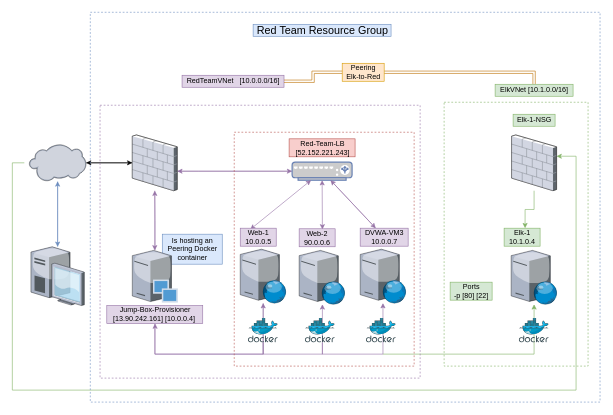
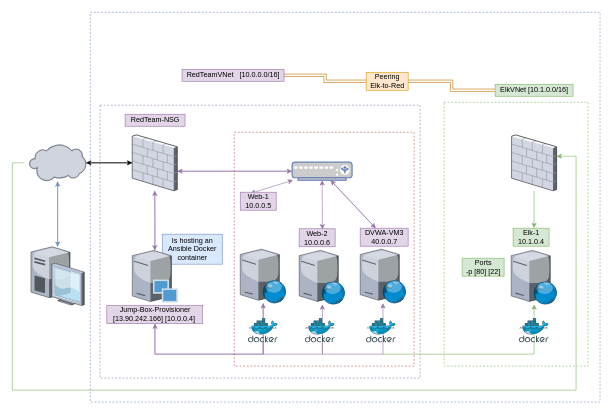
- <mxCell id="23" value="&lt;font style=&quot;font-size: 18px&quot;&gt;Red Team Resource Group&lt;/font&gt;" style="text;html=1;align=center;verticalAlign=middle;resizable=0;points=[];autosize=1;strokeColor=#6c8ebf;fillColor=#dae8fc;" parent="1" vertex="1"><mxGeometry x="421.5" y="40" width="230" height="20" as="geometry" /></mxCell>
- <mxCell id="39" value="Peering&lt;br&gt;Elk-to-Red" style="text;html=1;align=center;verticalAlign=middle;resizable=0;points=[];autosize=1;strokeColor=#d79b00;fillColor=#ffe6cc;" vertex="1" parent="1"><mxGeometry x="570" y="105" width="70" height="30" as="geometry" /></mxCell>
+ <mxCell id="39" value="Peering&lt;br&gt;Elk-to-Red" style="text;html=1;align=center;verticalAlign=middle;resizable=0;points=[];autosize=1;strokeColor=#d79b00;fillColor=#ffe6cc;" vertex="1" parent="1"><mxGeometry x="610" y="120" width="70" height="30" as="geometry" /></mxCell>
- <mxCell id="25" value="RedTeamVNet&amp;nbsp; &amp;nbsp;[10.0.0.0/16]" style="text;html=1;align=center;verticalAlign=middle;resizable=0;points=[];autosize=1;strokeColor=#9673a6;fillColor=#e1d5e7;" parent="1" vertex="1"><mxGeometry x="303" y="125" width="170" height="20" as="geometry" /></mxCell>
+ <mxCell id="25" value="RedTeamVNet&amp;nbsp; &amp;nbsp;[10.0.0.0/16]" style="text;html=1;align=center;verticalAlign=middle;resizable=0;points=[];autosize=1;strokeColor=#9673a6;fillColor=#e1d5e7;" parent="1" vertex="1"><mxGeometry x="303" y="115" width="170" height="20" as="geometry" /></mxCell>
+ <mxCell id="22" value="RedTeam-NSG" style="text;html=1;align=center;verticalAlign=middle;resizable=0;points=[];autosize=1;strokeColor=#9673a6;fillColor=#e1d5e7;" parent="1" vertex="1"><mxGeometry x="208" y="190" width="100" height="20" as="geometry" /></mxCell>
- <mxCell id="43" value="Elk-1-NSG" style="text;html=1;align=center;verticalAlign=middle;resizable=0;points=[];autosize=1;strokeColor=#82b366;fillColor=#d5e8d4;" vertex="1" parent="1"><mxGeometry x="855" y="190" width="70" height="20" as="geometry" /></mxCell>
- <mxCell id="26" value="Red-Team-LB&lt;br&gt;[52.152.221.243]" style="text;html=1;align=center;verticalAlign=middle;resizable=0;points=[];autosize=1;strokeColor=#b85450;fillColor=#f8cecc;" parent="1" vertex="1"><mxGeometry x="481.5" y="231" width="110" height="30" as="geometry" /></mxCell>
- <mxCell id="31" value="Web-1&lt;br&gt;10.0.0.5" style="text;html=1;align=center;verticalAlign=middle;resizable=0;points=[];autosize=1;fillColor=#e1d5e7;strokeColor=#9673a6;" parent="1" vertex="1"><mxGeometry x="400" y="380" width="60" height="30" as="geometry" /></mxCell>
+ <mxCell id="31" value="Web-1&lt;br&gt;10.0.0.5" style="text;html=1;align=center;verticalAlign=middle;resizable=0;points=[];autosize=1;fillColor=#e1d5e7;strokeColor=#9673a6;" parent="1" vertex="1"><mxGeometry x="400" y="320" width="60" height="30" as="geometry" /></mxCell>
- <mxCell id="37" value="DVWA-VM3&lt;br&gt;10.0.0.7" style="text;html=1;align=center;verticalAlign=middle;resizable=0;points=[];autosize=1;strokeColor=#9673a6;fillColor=#e1d5e7;" vertex="1" parent="1"><mxGeometry x="600" y="380" width="80" height="30" as="geometry" /></mxCell>
+ <mxCell id="37" value="DVWA-VM3&lt;br&gt;40.0.0.7" style="text;html=1;align=center;verticalAlign=middle;resizable=0;points=[];autosize=1;strokeColor=#9673a6;fillColor=#e1d5e7;" vertex="1" parent="1"><mxGeometry x="600" y="380" width="80" height="30" as="geometry" /></mxCell>
- <mxCell id="45" value="Elk-1&lt;br&gt;10.1.0.4" style="text;html=1;align=center;verticalAlign=middle;resizable=0;points=[];autosize=1;strokeColor=#82b366;fillColor=#d5e8d4;" vertex="1" parent="1"><mxGeometry x="840" y="380" width="60" height="30" as="geometry" /></mxCell>
+ <mxCell id="45" value="Elk-1&lt;br&gt;10.1.0.4" style="text;html=1;align=center;verticalAlign=middle;resizable=0;points=[];autosize=1;strokeColor=#82b366;fillColor=#d5e8d4;" vertex="1" parent="1"><mxGeometry x="855" y="380" width="60" height="30" as="geometry" /></mxCell>
- <mxCell id="32" value="Web-2&lt;br&gt;90.0.0.6" style="text;html=1;align=center;verticalAlign=middle;resizable=0;points=[];autosize=1;strokeColor=#9673a6;fillColor=#e1d5e7;" parent="1" vertex="1"><mxGeometry x="498.25" y="381" width="60" height="30" as="geometry" /></mxCell>
+ <mxCell id="32" value="Web-2&lt;br&gt;10.0.0.6" style="text;html=1;align=center;verticalAlign=middle;resizable=0;points=[];autosize=1;strokeColor=#9673a6;fillColor=#e1d5e7;" parent="1" vertex="1"><mxGeometry x="498.25" y="381" width="60" height="30" as="geometry" /></mxCell>
- <mxCell id="2" value="Is hosting an &lt;br&gt;Peering Docker &lt;br&gt;container" style="text;html=1;align=center;verticalAlign=middle;resizable=0;points=[];autosize=1;strokeColor=#6c8ebf;fillColor=#dae8fc;" parent="1" vertex="1"><mxGeometry x="270" y="390" width="100" height="50" as="geometry" /></mxCell>
+ <mxCell id="2" value="Is hosting an &lt;br&gt;Ansible Docker &lt;br&gt;container" style="text;html=1;align=center;verticalAlign=middle;resizable=0;points=[];autosize=1;strokeColor=#6c8ebf;fillColor=#dae8fc;" parent="1" vertex="1"><mxGeometry x="270" y="390" width="100" height="50" as="geometry" /></mxCell>
- <mxCell id="46" value="Ports&lt;br&gt;-p [80] [22]" style="text;html=1;align=center;verticalAlign=middle;resizable=0;points=[];autosize=1;strokeColor=#82b366;fillColor=#d5e8d4;" vertex="1" parent="1"><mxGeometry x="750" y="470" width="70" height="30" as="geometry" /></mxCell>
+ <mxCell id="46" value="Ports&lt;br&gt;-p [80] [22]" style="text;html=1;align=center;verticalAlign=middle;resizable=0;points=[];autosize=1;strokeColor=#82b366;fillColor=#d5e8d4;" vertex="1" parent="1"><mxGeometry x="770" y="430" width="70" height="30" as="geometry" /></mxCell>
- <mxCell id="30" value="Jump-Box-Provisioner&lt;br&gt;[13.90.242.161] [10.0.0.4]&amp;nbsp;" style="text;html=1;align=center;verticalAlign=middle;resizable=0;points=[];autosize=1;strokeColor=#9673a6;fillColor=#e1d5e7;" parent="1" vertex="1"><mxGeometry x="177.5" y="509" width="160" height="30" as="geometry" /></mxCell>
+ <mxCell id="30" value="Jump-Box-Provisioner&lt;br&gt;[13.90.242.166] [10.0.0.4]&amp;nbsp;" style="text;html=1;align=center;verticalAlign=middle;resizable=0;points=[];autosize=1;strokeColor=#9673a6;fillColor=#e1d5e7;" parent="1" vertex="1"><mxGeometry x="177.5" y="509" width="160" height="30" as="geometry" /></mxCell>
